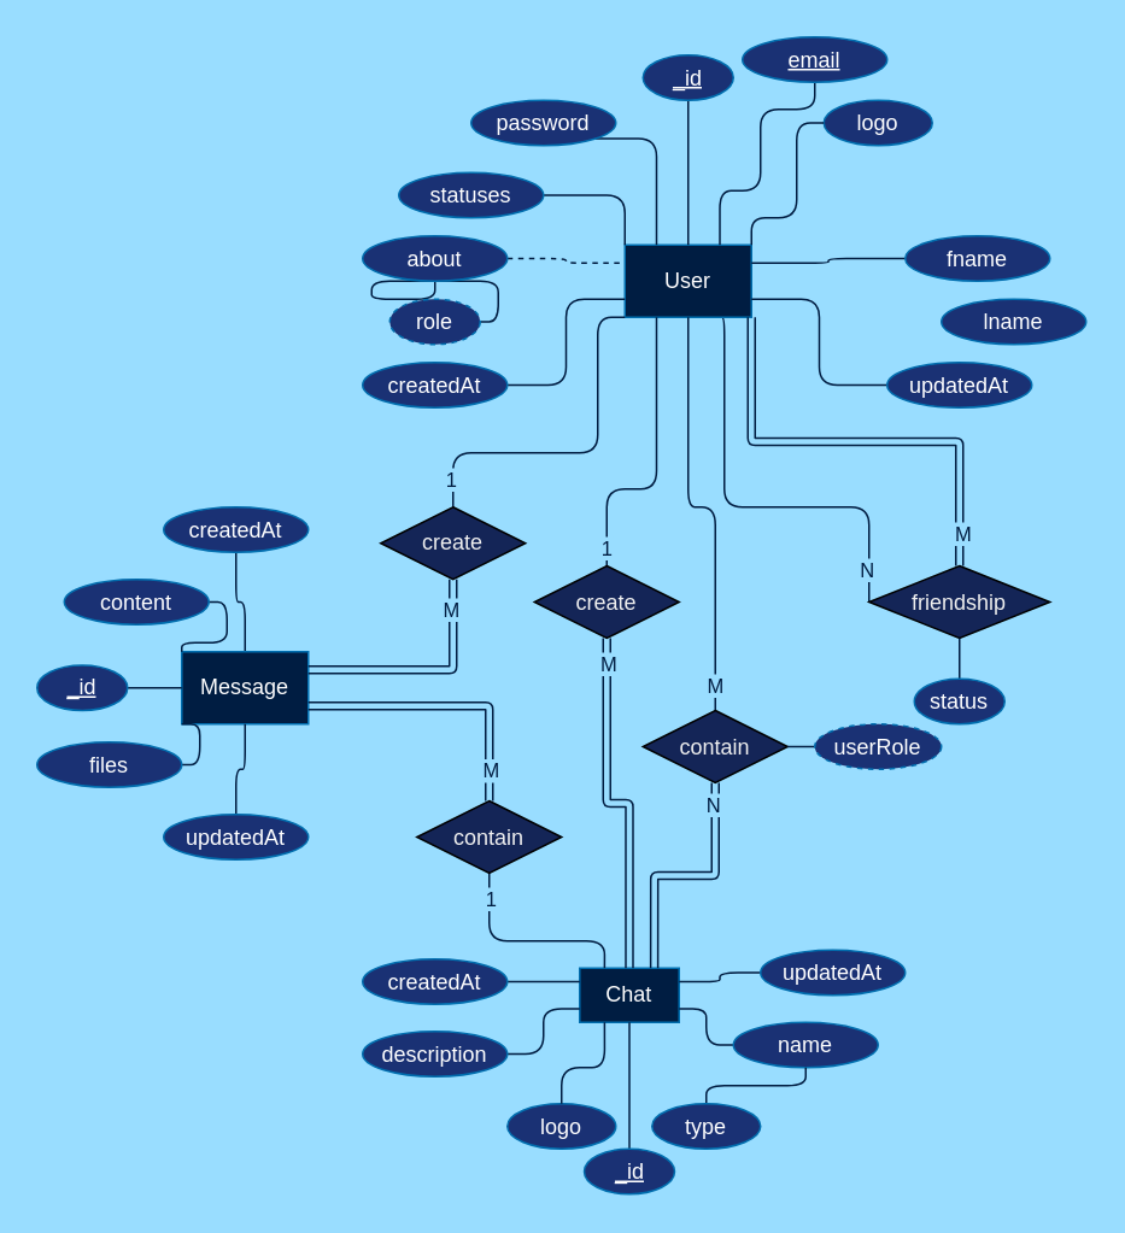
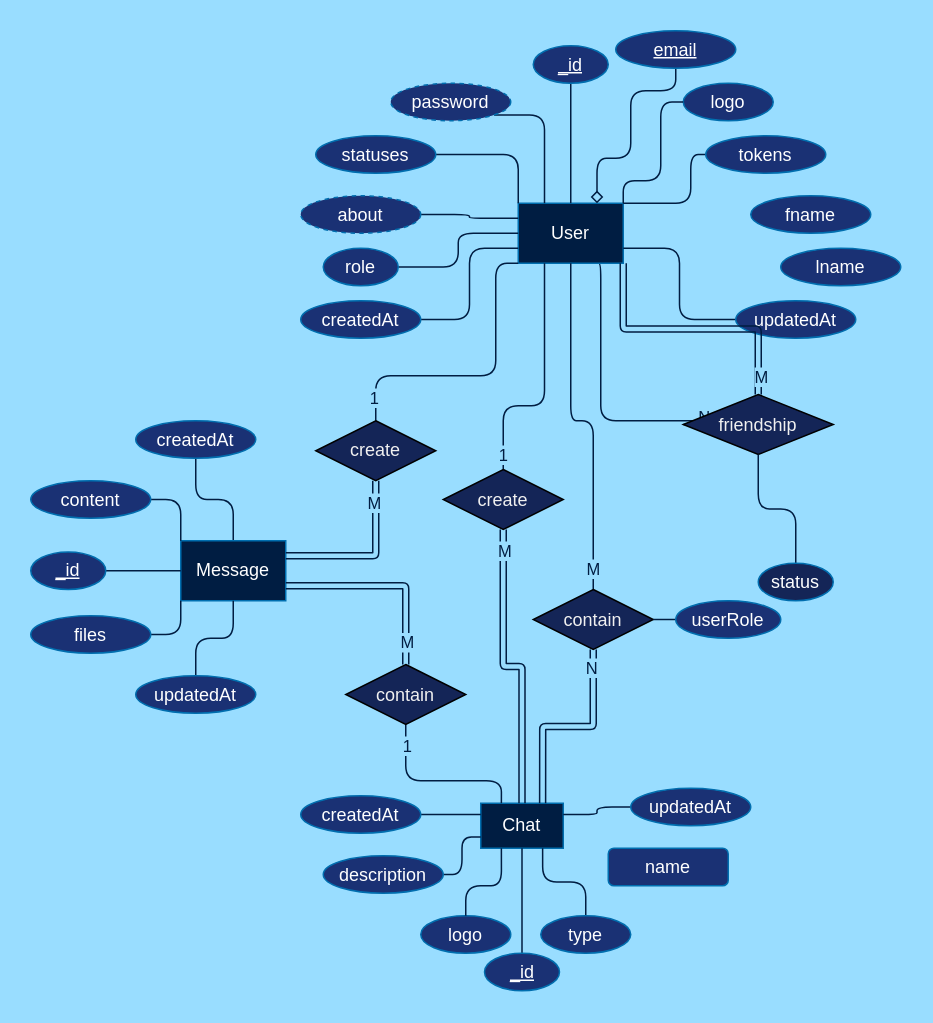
- <mxCell id="22" value="password" style="ellipse;whiteSpace=wrap;html=1;fillColor=#1A3174;strokeColor=#006EAF;fontColor=#ffffff;" parent="1" vertex="1"><mxGeometry x="260" y="55" width="80" height="25" as="geometry" /></mxCell>
+ <mxCell id="22" value="password" style="ellipse;whiteSpace=wrap;html=1;fillColor=#1A3174;strokeColor=#006EAF;fontColor=#ffffff;dashed=1;" parent="1" vertex="1"><mxGeometry x="260" y="55" width="80" height="25" as="geometry" /></mxCell>
+ <mxCell id="11" value="tokens" style="ellipse;whiteSpace=wrap;html=1;fillColor=#1A3174;strokeColor=#006EAF;fontColor=#ffffff;" parent="1" vertex="1"><mxGeometry x="470" y="90" width="80" height="25" as="geometry" /></mxCell>
- <mxCell id="17" value="statuses" style="ellipse;whiteSpace=wrap;html=1;fillColor=#1A3174;strokeColor=#006EAF;fontColor=#ffffff;" parent="1" vertex="1"><mxGeometry x="220" y="95" width="80" height="25" as="geometry" /></mxCell>
+ <mxCell id="17" value="statuses" style="ellipse;whiteSpace=wrap;html=1;fillColor=#1A3174;strokeColor=#006EAF;fontColor=#ffffff;" parent="1" vertex="1"><mxGeometry x="210" y="90" width="80" height="25" as="geometry" /></mxCell>
- <mxCell id="14" style="edgeStyle=orthogonalEdgeStyle;html=1;exitX=0.5;exitY=1;exitDx=0;exitDy=0;entryX=0.75;entryY=0;entryDx=0;entryDy=0;endArrow=none;endFill=0;strokeColor=#001D42;" parent="1" source="15" target="4" edge="1"><mxGeometry relative="1" as="geometry"><Array as="points"><mxPoint x="450" y="60" /><mxPoint x="420" y="60" /><mxPoint x="420" y="105" /><mxPoint x="398" y="105" /></Array></mxGeometry></mxCell>
+ <mxCell id="14" style="edgeStyle=orthogonalEdgeStyle;html=1;exitX=0.5;exitY=1;exitDx=0;exitDy=0;entryX=0.75;entryY=0;entryDx=0;entryDy=0;endArrow=diamond;endFill=0;strokeColor=#001D42;" parent="1" source="15" target="4" edge="1"><mxGeometry relative="1" as="geometry"><Array as="points"><mxPoint x="450" y="60" /><mxPoint x="420" y="60" /><mxPoint x="420" y="105" /><mxPoint x="398" y="105" /></Array></mxGeometry></mxCell>
+ <mxCell id="10" style="edgeStyle=orthogonalEdgeStyle;html=1;exitX=0;exitY=0.5;exitDx=0;exitDy=0;entryX=1;entryY=0;entryDx=0;entryDy=0;endArrow=none;endFill=0;strokeColor=#001D42;" parent="1" source="11" target="4" edge="1"><mxGeometry relative="1" as="geometry"><Array as="points"><mxPoint x="460" y="103" /><mxPoint x="460" y="135" /></Array></mxGeometry></mxCell>
- <mxCell id="28" value="about" style="ellipse;whiteSpace=wrap;html=1;fillColor=#1A3174;strokeColor=#006EAF;fontColor=#ffffff;" parent="1" vertex="1"><mxGeometry x="200" y="130" width="80" height="25" as="geometry" /></mxCell>
+ <mxCell id="28" value="about" style="ellipse;whiteSpace=wrap;html=1;fillColor=#1A3174;strokeColor=#006EAF;fontColor=#ffffff;dashed=1;" parent="1" vertex="1"><mxGeometry x="200" y="130" width="80" height="25" as="geometry" /></mxCell>
- <mxCell id="19" style="edgeStyle=orthogonalEdgeStyle;html=1;exitX=0;exitY=0.5;exitDx=0;exitDy=0;entryX=1;entryY=0.25;entryDx=0;entryDy=0;endArrow=none;endFill=0;strokeColor=#001D42;" parent="1" source="20" target="4" edge="1"><mxGeometry relative="1" as="geometry" /></mxCell>
- <mxCell id="27" style="edgeStyle=orthogonalEdgeStyle;html=1;exitX=1;exitY=0.5;exitDx=0;exitDy=0;entryX=0;entryY=0.25;entryDx=0;entryDy=0;endArrow=none;endFill=0;strokeColor=#001D42;dashed=1;" parent="1" source="28" target="4" edge="1"><mxGeometry relative="1" as="geometry" /></mxCell>
+ <mxCell id="27" style="edgeStyle=orthogonalEdgeStyle;html=1;exitX=1;exitY=0.5;exitDx=0;exitDy=0;entryX=0;entryY=0.25;entryDx=0;entryDy=0;endArrow=none;endFill=0;strokeColor=#001D42;" parent="1" source="28" target="4" edge="1"><mxGeometry relative="1" as="geometry" /></mxCell>
- <mxCell id="12" style="edgeStyle=orthogonalEdgeStyle;html=1;exitX=1;exitY=0.5;exitDx=0;exitDy=0;endArrow=none;endFill=0;strokeColor=#001D42;" parent="1" source="13" target="28" edge="1"><mxGeometry relative="1" as="geometry" /></mxCell>
+ <mxCell id="12" style="edgeStyle=orthogonalEdgeStyle;html=1;exitX=1;exitY=0.5;exitDx=0;exitDy=0;entryX=0;entryY=0.5;entryDx=0;entryDy=0;endArrow=none;endFill=0;strokeColor=#001D42;" parent="1" source="13" target="4" edge="1"><mxGeometry relative="1" as="geometry" /></mxCell>
- <mxCell id="13" value="role" style="ellipse;whiteSpace=wrap;html=1;fillColor=#1A3174;strokeColor=#006EAF;fontColor=#ffffff;dashed=1;" parent="1" vertex="1"><mxGeometry x="215" y="165" width="50" height="25" as="geometry" /></mxCell>
+ <mxCell id="13" value="role" style="ellipse;whiteSpace=wrap;html=1;fillColor=#1A3174;strokeColor=#006EAF;fontColor=#ffffff;" parent="1" vertex="1"><mxGeometry x="215" y="165" width="50" height="25" as="geometry" /></mxCell>
- <mxCell id="47" value="content" style="ellipse;whiteSpace=wrap;html=1;fillColor=#1A3174;strokeColor=#006EAF;fontColor=#ffffff;" parent="1" vertex="1"><mxGeometry x="35" y="320" width="80" height="25" as="geometry" /></mxCell>
+ <mxCell id="47" value="content" style="ellipse;whiteSpace=wrap;html=1;fillColor=#1A3174;strokeColor=#006EAF;fontColor=#ffffff;" parent="1" vertex="1"><mxGeometry x="20" y="320" width="80" height="25" as="geometry" /></mxCell>
- <mxCell id="72" value="friendship" style="rhombus;whiteSpace=wrap;html=1;fillColor=#142557;fontColor=#F0F0F0;" parent="1" vertex="1"><mxGeometry x="480" y="312.5" width="100" height="40" as="geometry" /></mxCell>
+ <mxCell id="72" value="friendship" style="rhombus;whiteSpace=wrap;html=1;fillColor=#142557;fontColor=#F0F0F0;" parent="1" vertex="1"><mxGeometry x="455" y="262.5" width="100" height="40" as="geometry" /></mxCell>
- <mxCell id="7" value="Message" style="rounded=0;whiteSpace=wrap;html=1;fillColor=#001D42;fontColor=#ffffff;strokeColor=#006EAF;" parent="1" vertex="1"><mxGeometry x="100" y="360" width="70" height="40" as="geometry" /></mxCell>
+ <mxCell id="7" value="Message" style="rounded=0;whiteSpace=wrap;html=1;fillColor=#001D42;fontColor=#ffffff;strokeColor=#006EAF;" parent="1" vertex="1"><mxGeometry x="120" y="360" width="70" height="40" as="geometry" /></mxCell>
- <mxCell id="76" value="status" style="ellipse;whiteSpace=wrap;html=1;fillColor=#1A3174;strokeColor=#006EAF;fontColor=#ffffff;" parent="1" vertex="1"><mxGeometry x="505" y="375" width="50" height="25" as="geometry" /></mxCell>
+ <mxCell id="76" value="status" style="ellipse;whiteSpace=wrap;html=1;fillColor=#142557;strokeColor=#006EAF;fontColor=#ffffff;" parent="1" vertex="1"><mxGeometry x="505" y="375" width="50" height="25" as="geometry" /></mxCell>
- <mxCell id="74" value="userRole" style="ellipse;whiteSpace=wrap;html=1;fillColor=#1A3174;strokeColor=#006EAF;fontColor=#ffffff;dashed=1;" parent="1" vertex="1"><mxGeometry x="450" y="400" width="70" height="25" as="geometry" /></mxCell>
+ <mxCell id="74" value="userRole" style="ellipse;whiteSpace=wrap;html=1;fillColor=#1A3174;strokeColor=#006EAF;fontColor=#ffffff;" parent="1" vertex="1"><mxGeometry x="450" y="400" width="70" height="25" as="geometry" /></mxCell>
- <mxCell id="40" style="edgeStyle=orthogonalEdgeStyle;html=1;exitX=0;exitY=0.5;exitDx=0;exitDy=0;entryX=1;entryY=0.75;entryDx=0;entryDy=0;endArrow=none;endFill=0;strokeColor=#001D42;" parent="1" source="41" target="5" edge="1"><mxGeometry relative="1" as="geometry" /></mxCell>
- <mxCell id="41" value="name" style="ellipse;whiteSpace=wrap;html=1;fillColor=#1A3174;strokeColor=#006EAF;fontColor=#ffffff;" parent="1" vertex="1"><mxGeometry x="405" y="565" width="80" height="25" as="geometry" /></mxCell>
+ <mxCell id="41" value="name" style="whiteSpace=wrap;html=1;fillColor=#1A3174;strokeColor=#006EAF;fontColor=#ffffff;rounded=1;" parent="1" vertex="1"><mxGeometry x="405" y="565" width="80" height="25" as="geometry" /></mxCell>
- <mxCell id="45" value="description" style="ellipse;whiteSpace=wrap;html=1;fillColor=#1A3174;strokeColor=#006EAF;fontColor=#ffffff;" parent="1" vertex="1"><mxGeometry x="200" y="570" width="80" height="25" as="geometry" /></mxCell>
+ <mxCell id="45" value="description" style="ellipse;whiteSpace=wrap;html=1;fillColor=#1A3174;strokeColor=#006EAF;fontColor=#ffffff;" parent="1" vertex="1"><mxGeometry x="215" y="570" width="80" height="25" as="geometry" /></mxCell>
- <mxCell id="42" style="edgeStyle=orthogonalEdgeStyle;html=1;exitX=0.5;exitY=0;exitDx=0;exitDy=0;endArrow=none;endFill=0;strokeColor=#001D42;" parent="1" source="43" target="41" edge="1"><mxGeometry relative="1" as="geometry" /></mxCell>
+ <mxCell id="42" style="edgeStyle=orthogonalEdgeStyle;html=1;exitX=0.5;exitY=0;exitDx=0;exitDy=0;entryX=0.75;entryY=1;entryDx=0;entryDy=0;endArrow=none;endFill=0;strokeColor=#001D42;" parent="1" source="43" target="5" edge="1"><mxGeometry relative="1" as="geometry" /></mxCell>
